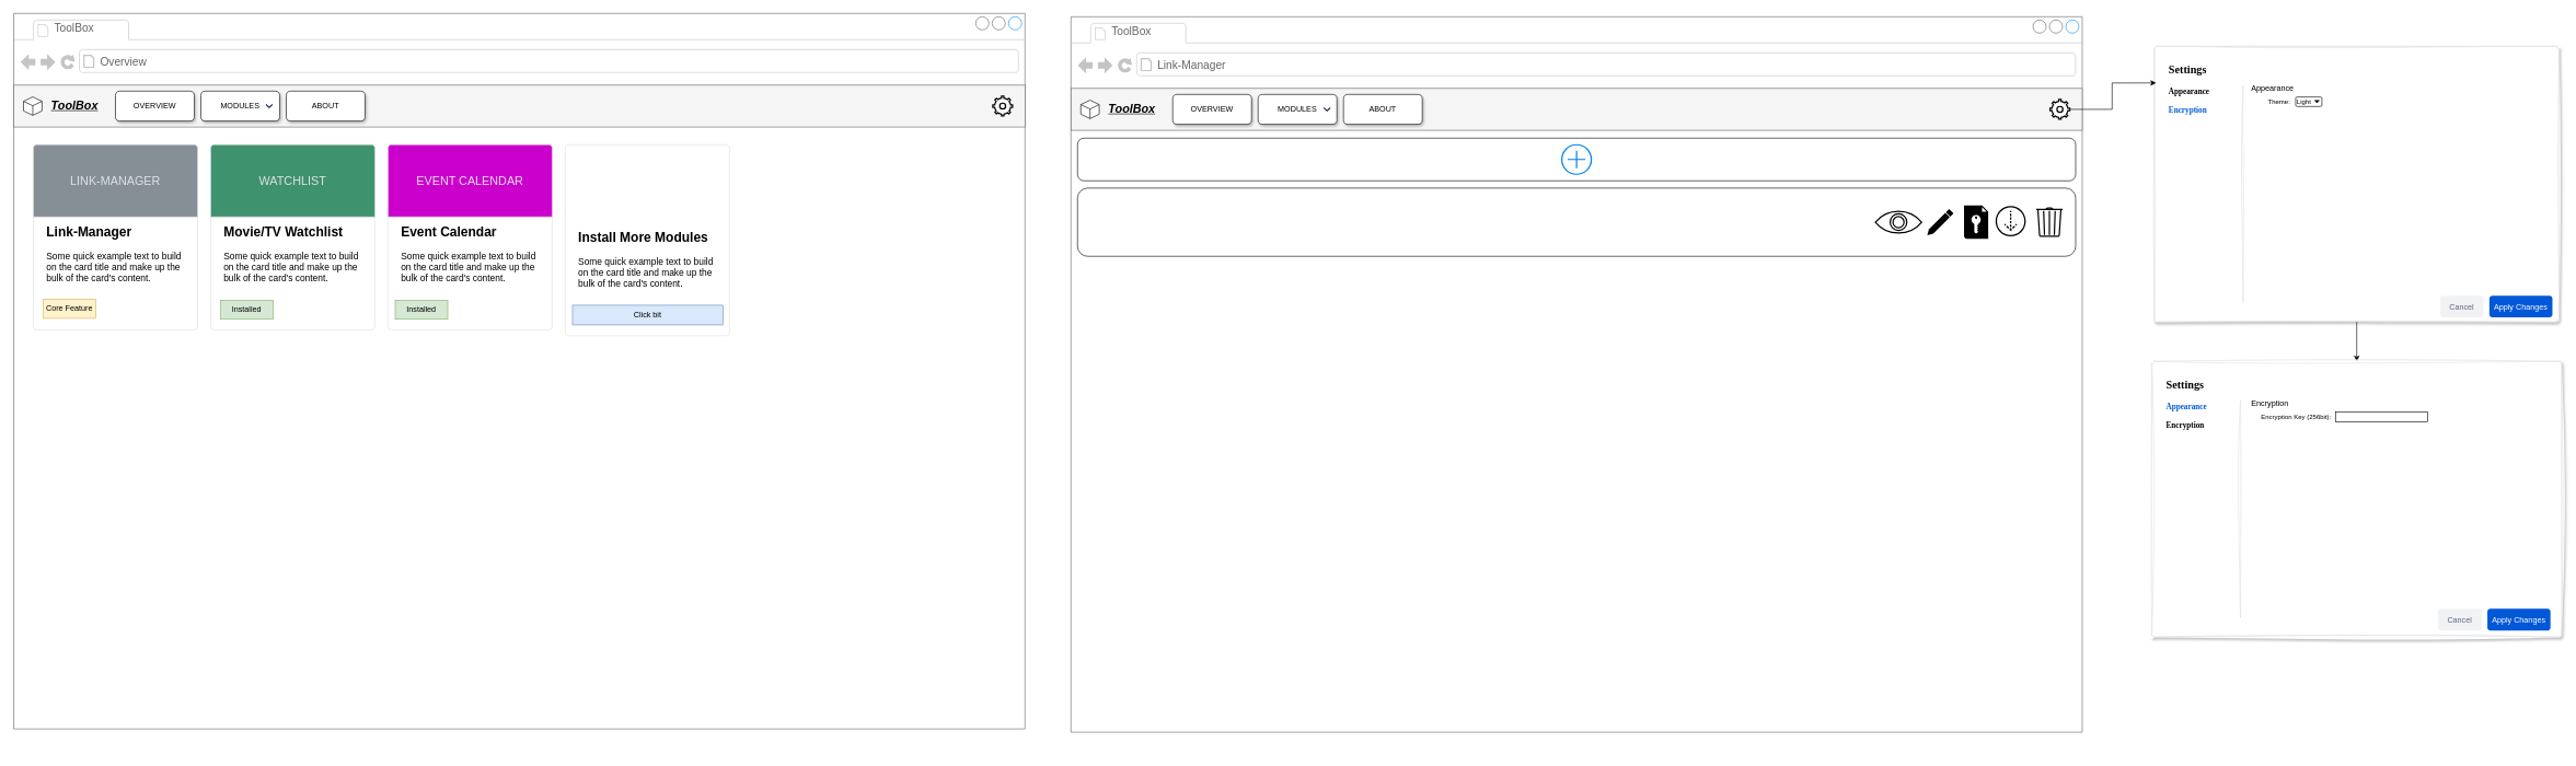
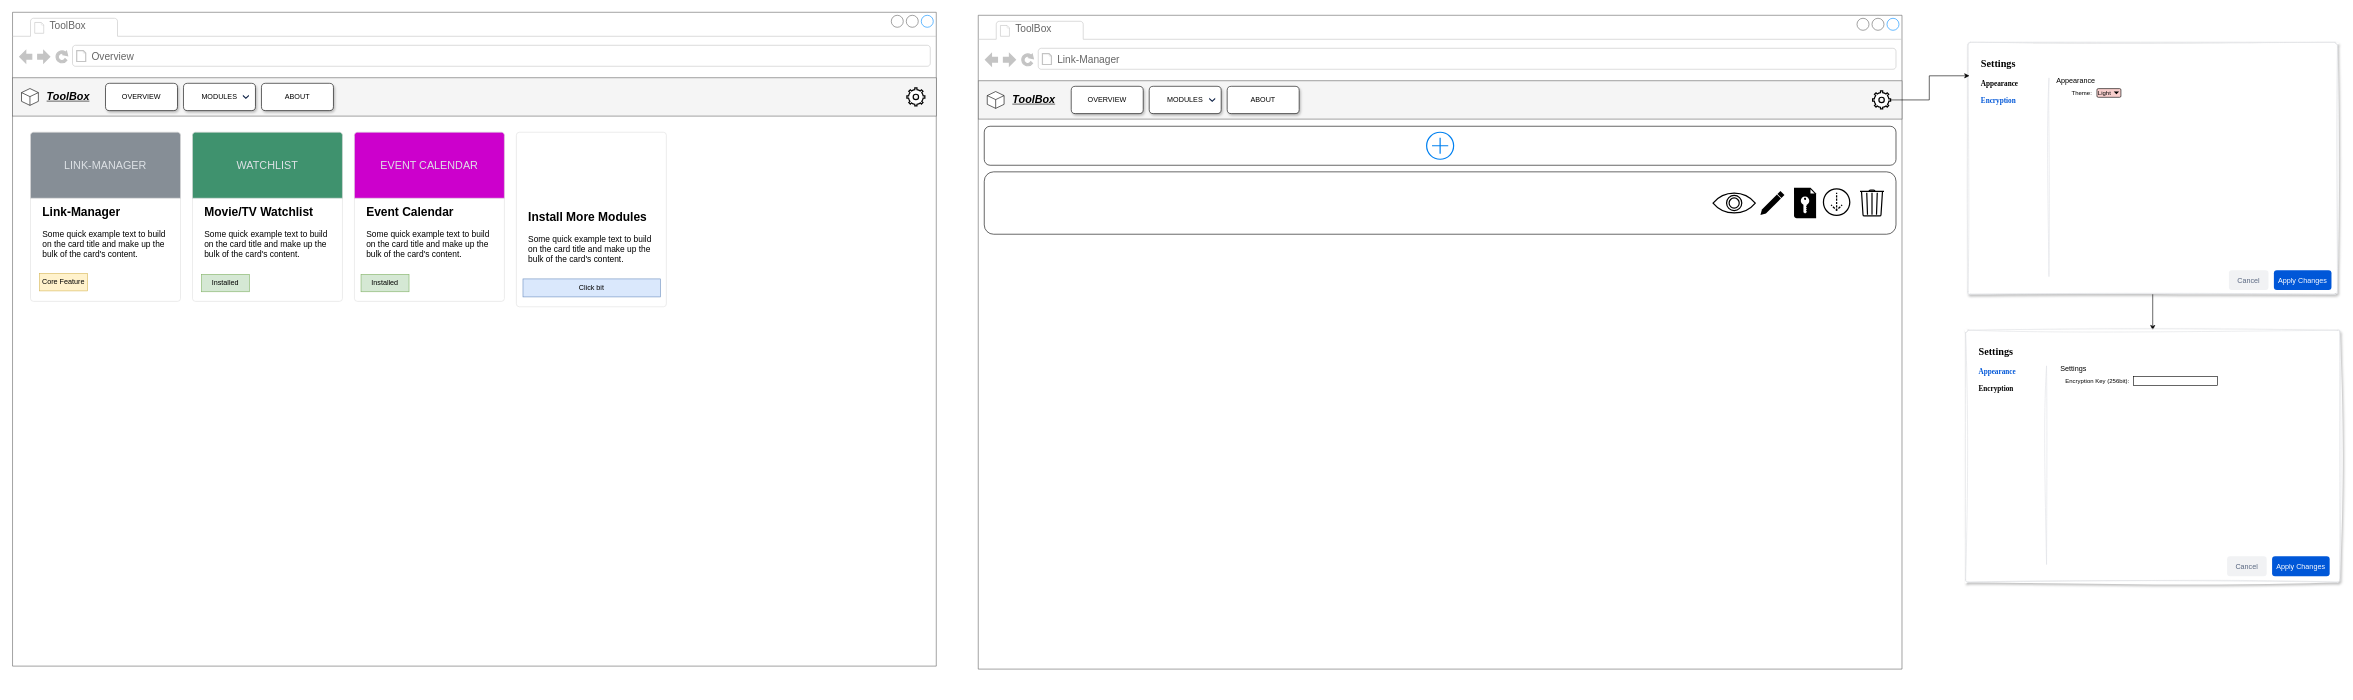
- <mxCell id="22" value="&lt;font style=&quot;font-size: 10px;&quot;&gt;Light&lt;/font&gt;" style="rounded=1;whiteSpace=wrap;html=1;align=left;" parent="17" vertex="1"><mxGeometry x="215" y="77.25" width="40" height="14.5" as="geometry" /></mxCell>
+ <mxCell id="22" value="&lt;font style=&quot;font-size: 10px;&quot;&gt;Light&lt;/font&gt;" style="rounded=1;whiteSpace=wrap;html=1;align=left;fillColor=#f8cecc;" parent="17" vertex="1"><mxGeometry x="215" y="77.25" width="40" height="14.5" as="geometry" /></mxCell>
- <mxCell id="30" value="Encryption" style="text;html=1;strokeColor=none;fillColor=none;align=center;verticalAlign=middle;whiteSpace=wrap;rounded=0;strokeWidth=2;sketch=1;curveFitting=1;jiggle=2;" parent="27" vertex="1"><mxGeometry x="140" y="50" width="80" height="30" as="geometry" /></mxCell>
+ <mxCell id="30" value="Settings" style="text;html=1;strokeColor=none;fillColor=none;align=center;verticalAlign=middle;whiteSpace=wrap;rounded=0;strokeWidth=2;sketch=1;curveFitting=1;jiggle=2;" parent="27" vertex="1"><mxGeometry x="140" y="50" width="80" height="30" as="geometry" /></mxCell>
